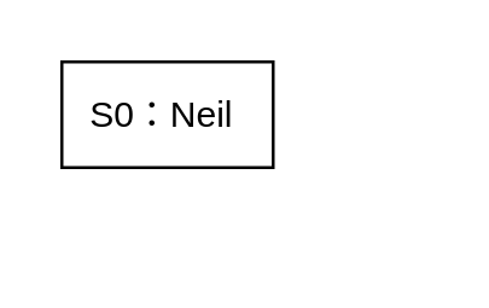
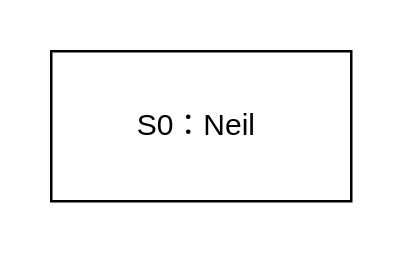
- <mxCell id="2" value="S0：Neil&amp;nbsp;" style="rounded=0;whiteSpace=wrap;html=1;shadow=0;glass=0;sketch=0;perimeterSpacing=0;imageWidth=24;" vertex="1" parent="1"><mxGeometry x="20" y="20" width="70" height="35" as="geometry" /></mxCell>
+ <mxCell id="2" value="S0：Neil&amp;nbsp;" style="rounded=0;whiteSpace=wrap;html=1;shadow=0;glass=0;sketch=0;perimeterSpacing=0;imageWidth=24;" vertex="1" parent="1"><mxGeometry x="20" y="20" width="120" height="60" as="geometry" /></mxCell>
